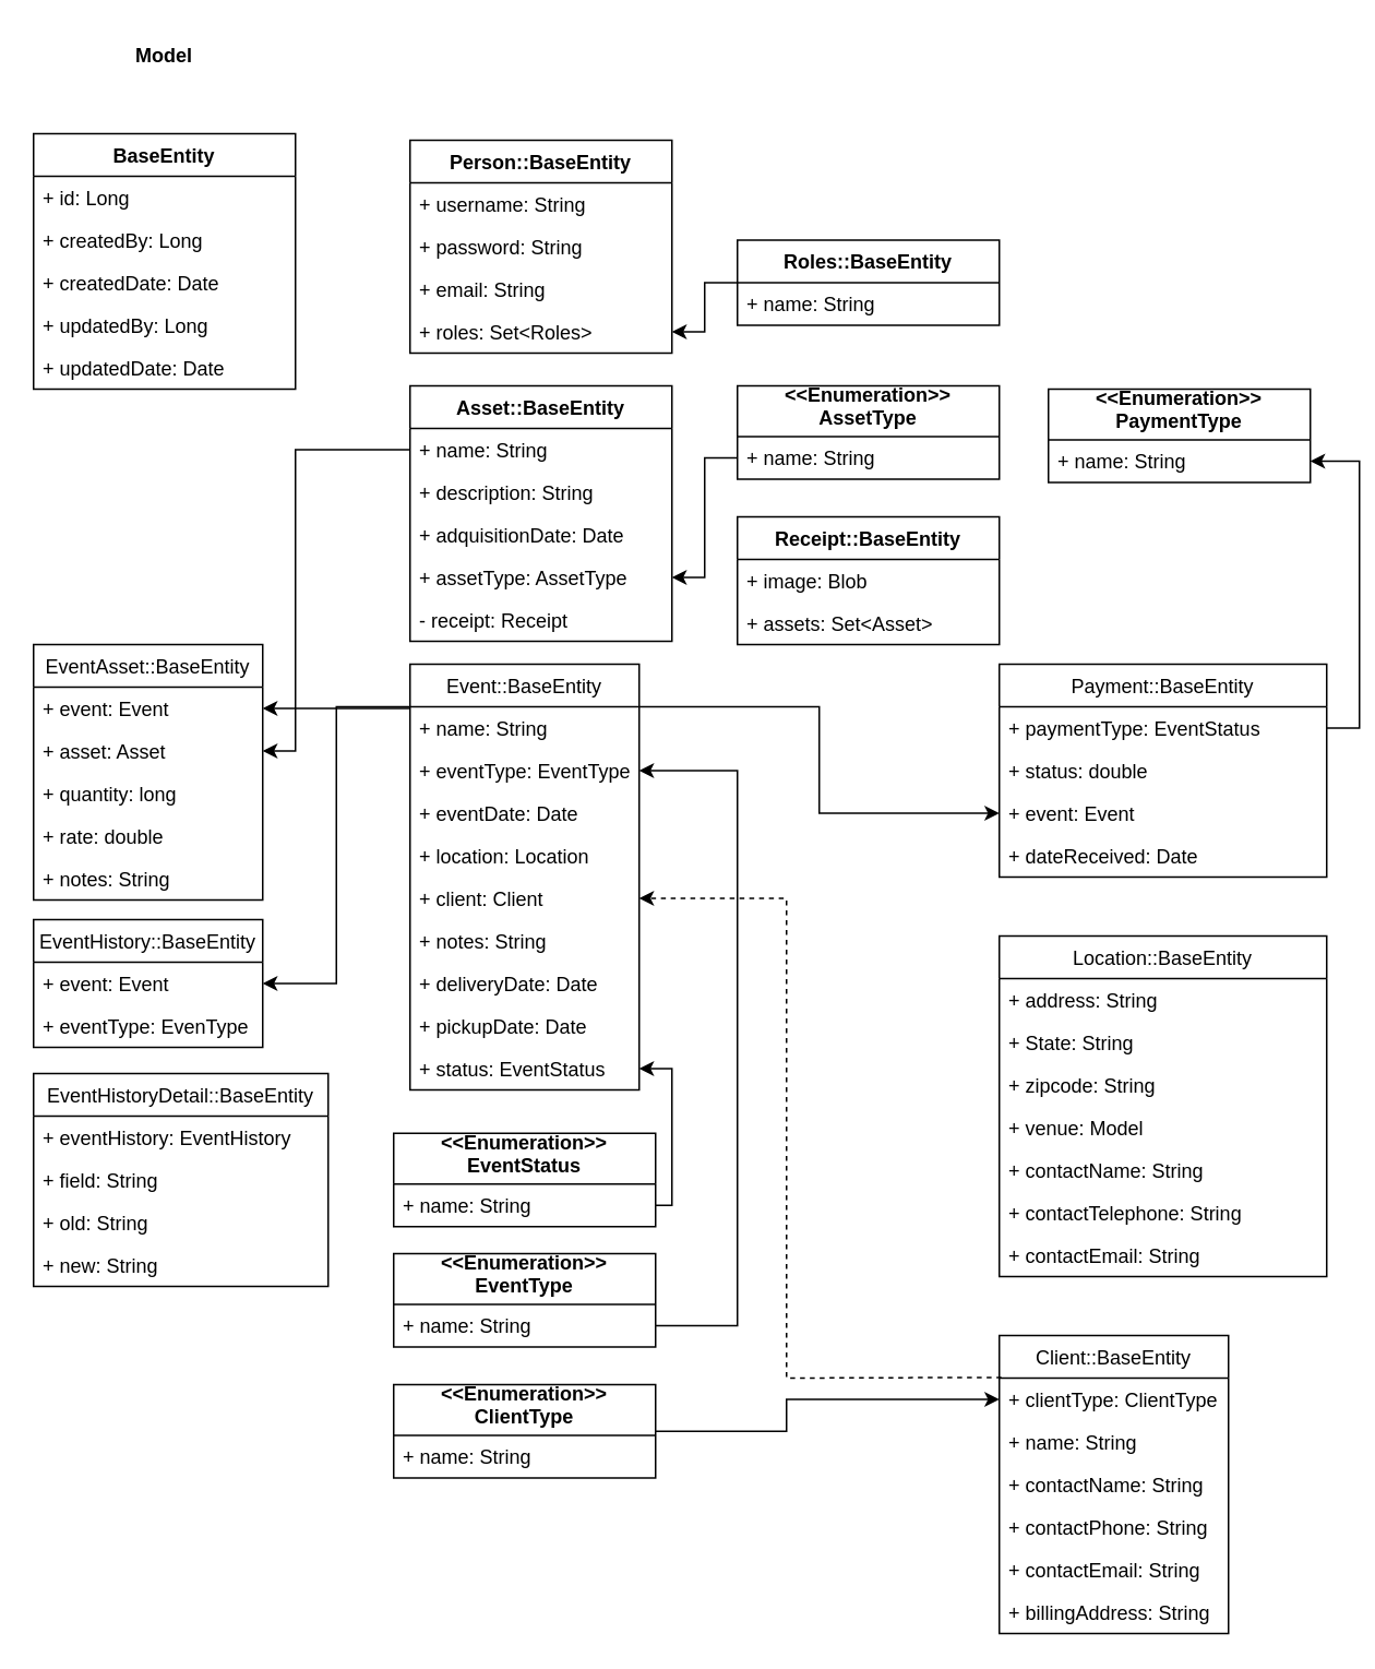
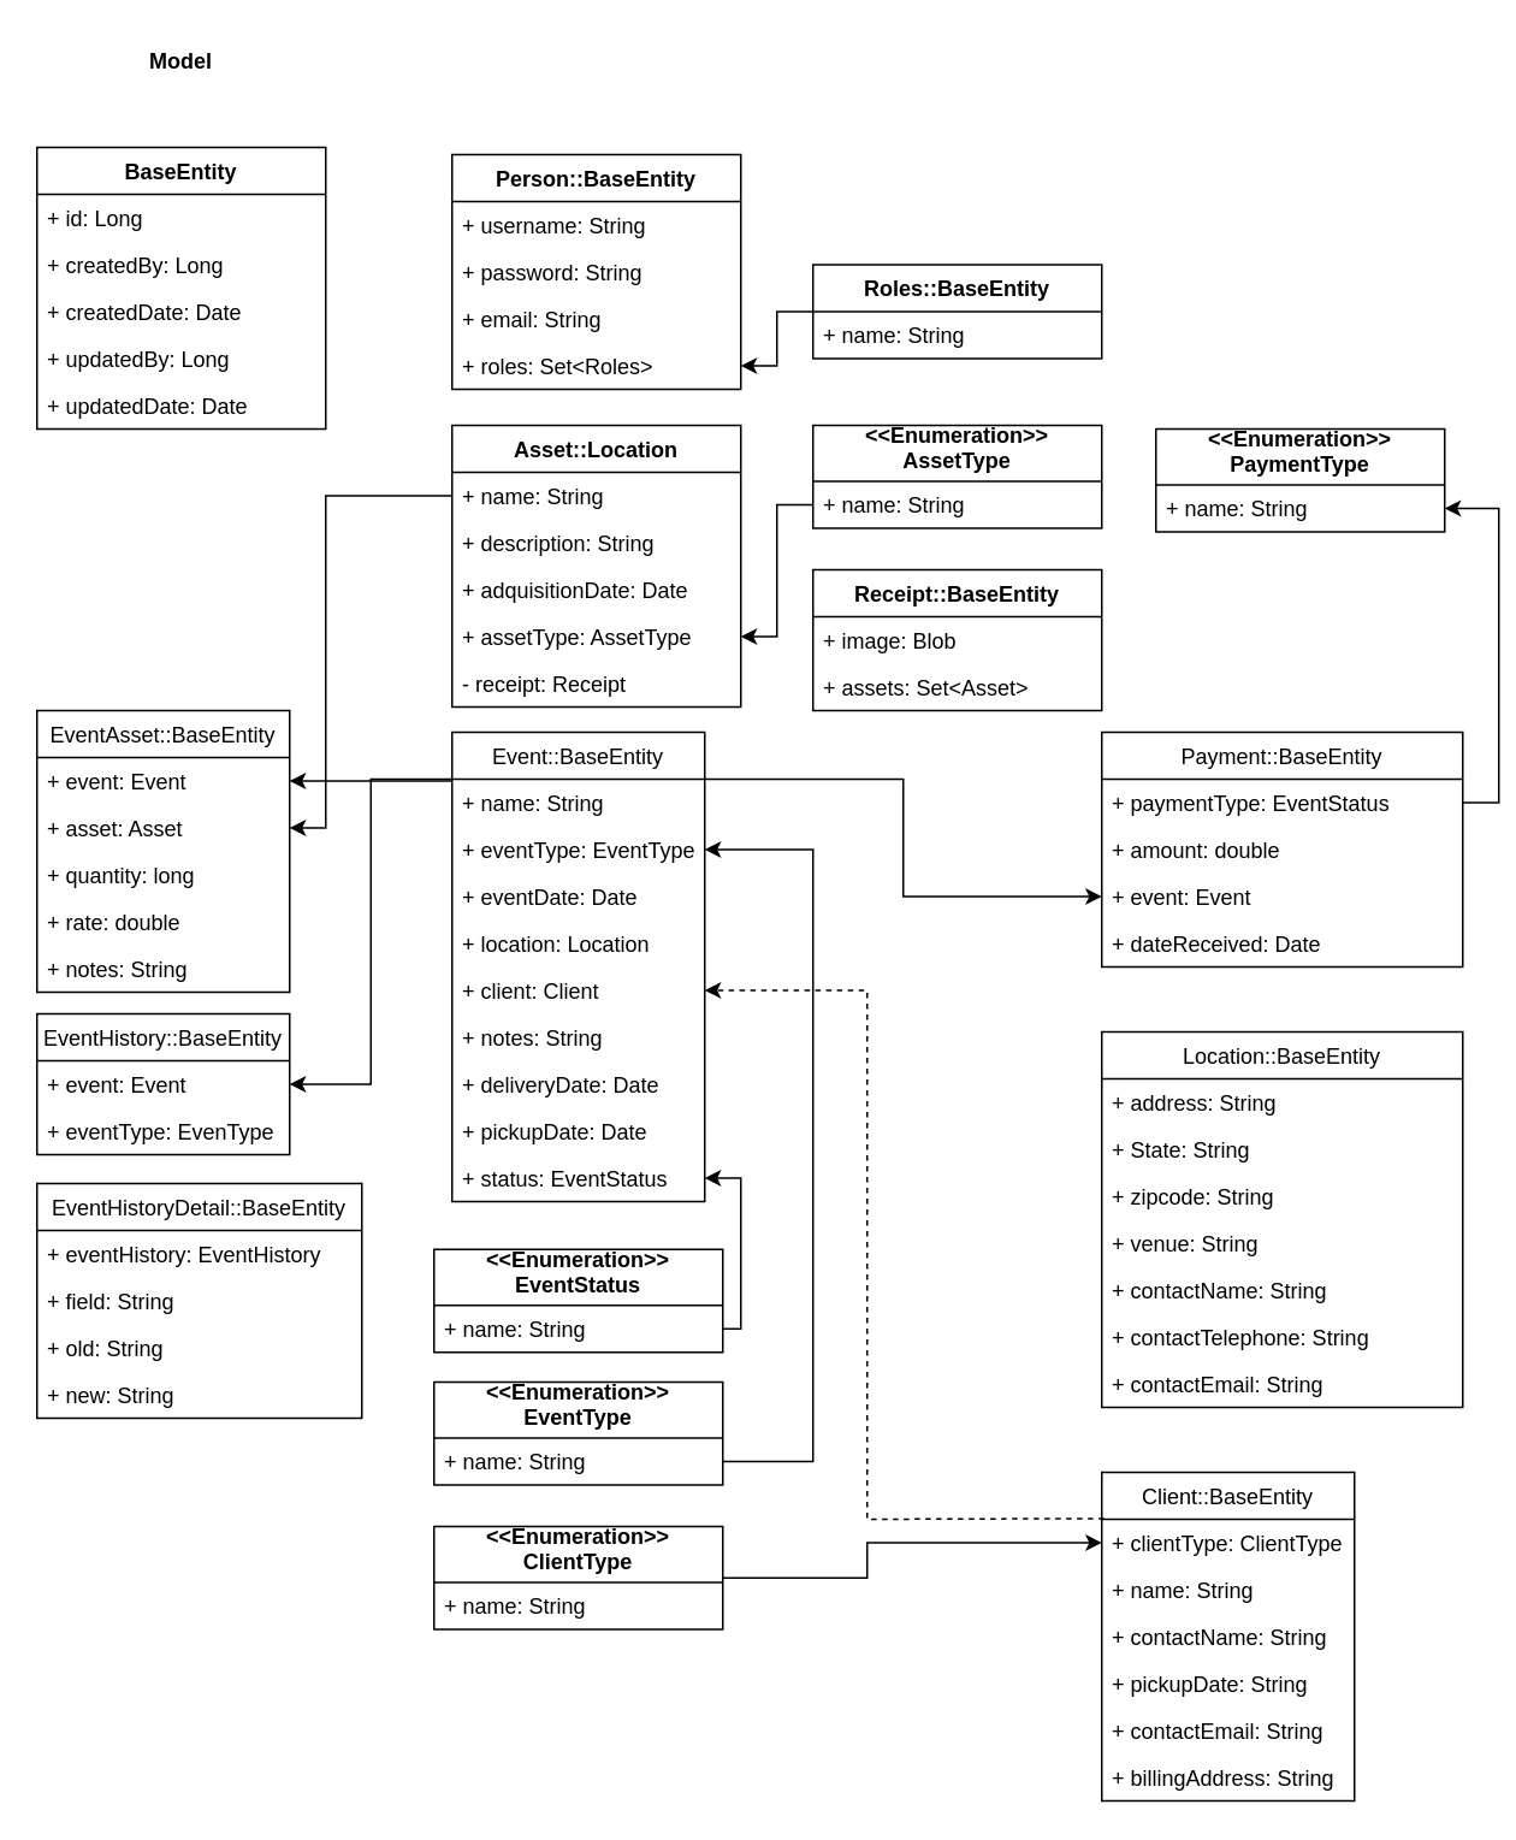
- <mxCell id="31" value="Asset::BaseEntity" style="swimlane;fontStyle=1;align=center;verticalAlign=top;childLayout=stackLayout;horizontal=1;startSize=26;horizontalStack=0;resizeParent=1;resizeParentMax=0;resizeLast=0;collapsible=1;marginBottom=0;" vertex="1" parent="1"><mxGeometry x="250" y="235" width="160" height="156" as="geometry" /></mxCell>
+ <mxCell id="31" value="Asset::Location" style="swimlane;fontStyle=1;align=center;verticalAlign=top;childLayout=stackLayout;horizontal=1;startSize=26;horizontalStack=0;resizeParent=1;resizeParentMax=0;resizeLast=0;collapsible=1;marginBottom=0;" vertex="1" parent="1"><mxGeometry x="250" y="235" width="160" height="156" as="geometry" /></mxCell>
- <mxCell id="67" value="+ status: double" style="text;strokeColor=none;fillColor=none;align=left;verticalAlign=top;spacingLeft=4;spacingRight=4;overflow=hidden;rotatable=0;points=[[0,0.5],[1,0.5]];portConstraint=eastwest;" vertex="1" parent="65"><mxGeometry y="52" width="200" height="26" as="geometry" /></mxCell>
+ <mxCell id="67" value="+ amount: double" style="text;strokeColor=none;fillColor=none;align=left;verticalAlign=top;spacingLeft=4;spacingRight=4;overflow=hidden;rotatable=0;points=[[0,0.5],[1,0.5]];portConstraint=eastwest;" vertex="1" parent="65"><mxGeometry y="52" width="200" height="26" as="geometry" /></mxCell>
- <mxCell id="78" value="+ venue: Model" style="text;strokeColor=none;fillColor=none;align=left;verticalAlign=top;spacingLeft=4;spacingRight=4;overflow=hidden;rotatable=0;points=[[0,0.5],[1,0.5]];portConstraint=eastwest;labelBackgroundColor=none;" vertex="1" parent="74"><mxGeometry y="104" width="200" height="26" as="geometry" /></mxCell>
+ <mxCell id="78" value="+ venue: String" style="text;strokeColor=none;fillColor=none;align=left;verticalAlign=top;spacingLeft=4;spacingRight=4;overflow=hidden;rotatable=0;points=[[0,0.5],[1,0.5]];portConstraint=eastwest;labelBackgroundColor=none;" vertex="1" parent="74"><mxGeometry y="104" width="200" height="26" as="geometry" /></mxCell>
- <mxCell id="86" value="+ contactPhone: String" style="text;strokeColor=none;fillColor=none;align=left;verticalAlign=top;spacingLeft=4;spacingRight=4;overflow=hidden;rotatable=0;points=[[0,0.5],[1,0.5]];portConstraint=eastwest;labelBackgroundColor=none;" vertex="1" parent="82"><mxGeometry y="104" width="140" height="26" as="geometry" /></mxCell>
+ <mxCell id="86" value="+ pickupDate: String" style="text;strokeColor=none;fillColor=none;align=left;verticalAlign=top;spacingLeft=4;spacingRight=4;overflow=hidden;rotatable=0;points=[[0,0.5],[1,0.5]];portConstraint=eastwest;labelBackgroundColor=none;" vertex="1" parent="82"><mxGeometry y="104" width="140" height="26" as="geometry" /></mxCell>
